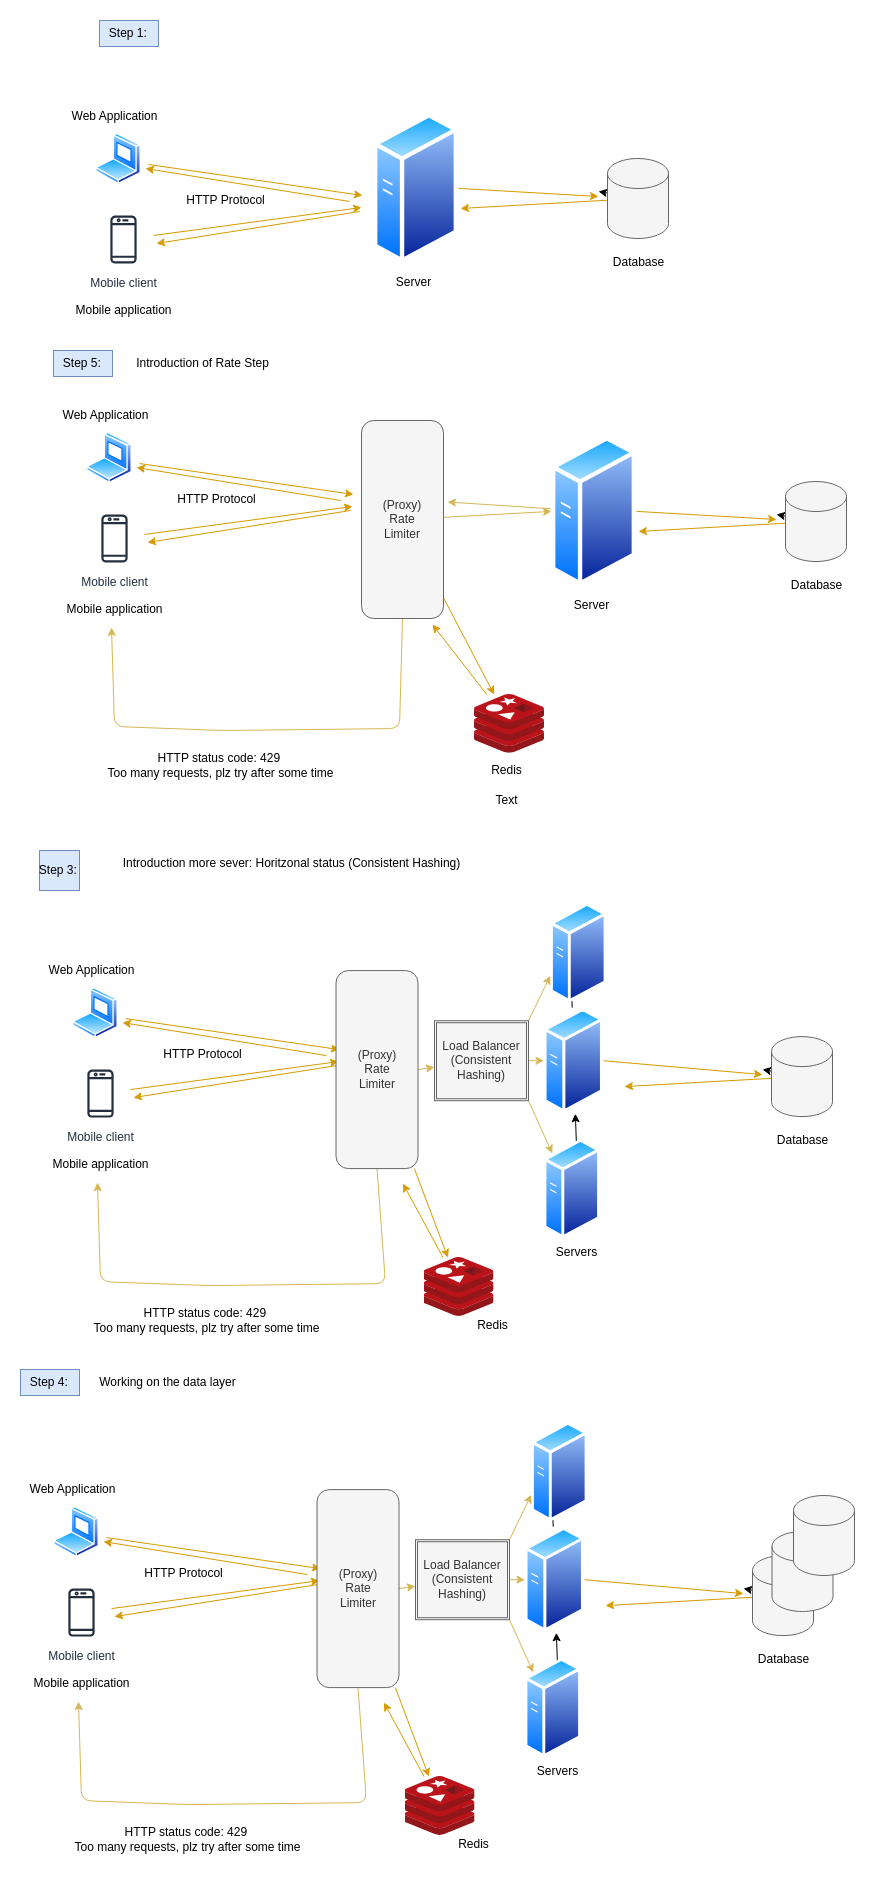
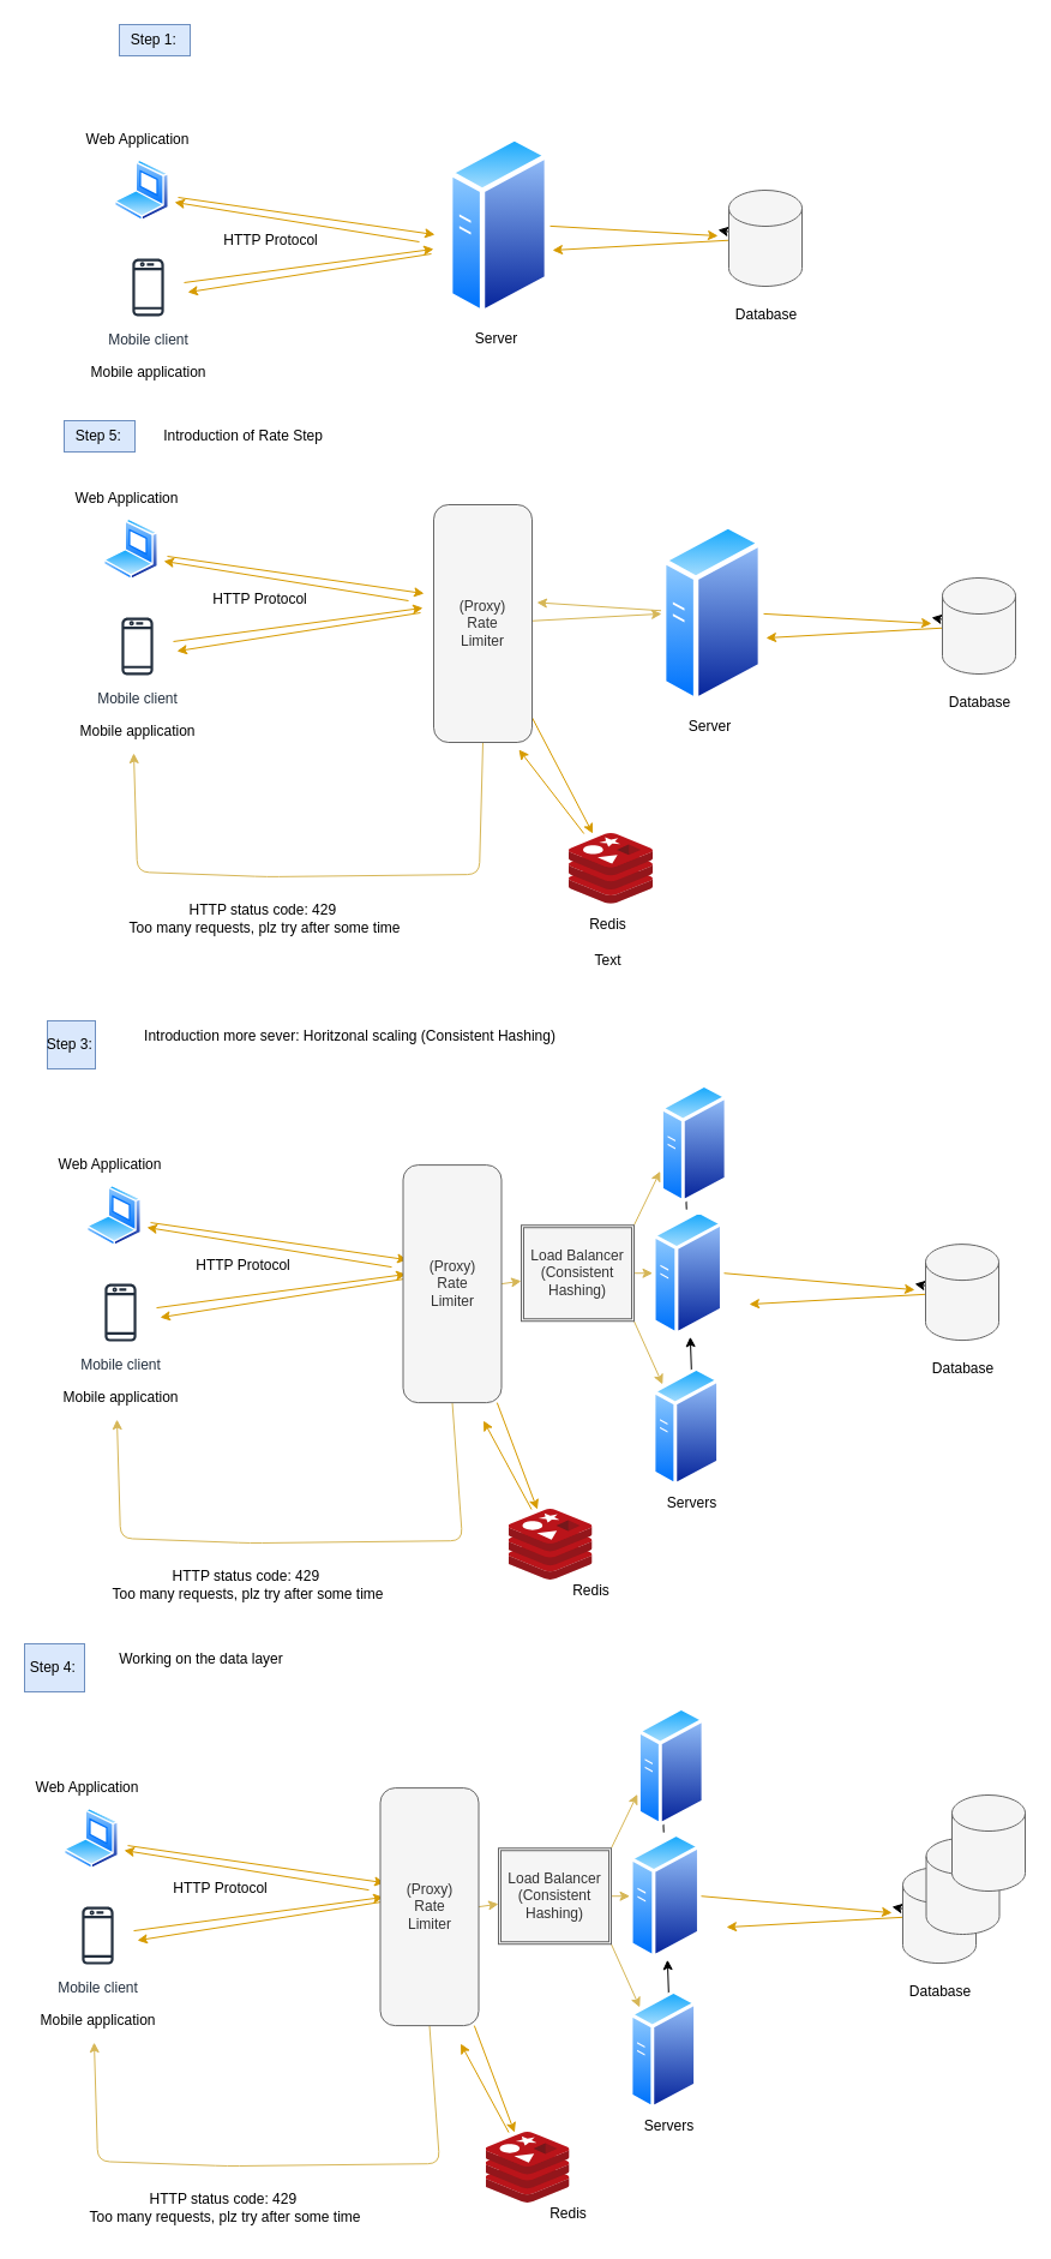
- <mxCell id="66" value="Introduction more sever: Horitzonal status (Consistent Hashing)" style="text;html=1;align=center;verticalAlign=middle;resizable=0;points=[];autosize=1;strokeColor=none;fillColor=none;fontColor=#000000;" vertex="1" parent="1"><mxGeometry x="110.5" y="850" width="361" height="26" as="geometry" /></mxCell>
+ <mxCell id="66" value="Introduction more sever: Horitzonal scaling (Consistent Hashing)" style="text;html=1;align=center;verticalAlign=middle;resizable=0;points=[];autosize=1;strokeColor=none;fillColor=none;fontColor=#000000;" vertex="1" parent="1"><mxGeometry x="110.5" y="850" width="361" height="26" as="geometry" /></mxCell>
- <mxCell id="100" value="Step 4:&amp;nbsp;" style="text;html=1;align=center;verticalAlign=middle;resizable=0;points=[];autosize=1;strokeColor=#6c8ebf;fillColor=#dae8fc;fontColor=#000000;" vertex="1" parent="1"><mxGeometry x="20" y="1369" width="59" height="26" as="geometry" /></mxCell>
+ <mxCell id="100" value="Step 4:&amp;nbsp;" style="text;html=1;align=center;verticalAlign=middle;resizable=0;points=[];autosize=1;strokeColor=#6c8ebf;fillColor=#dae8fc;fontColor=#000000;" vertex="1" parent="1"><mxGeometry x="20" y="1369" width="50" height="40" as="geometry" /></mxCell>
